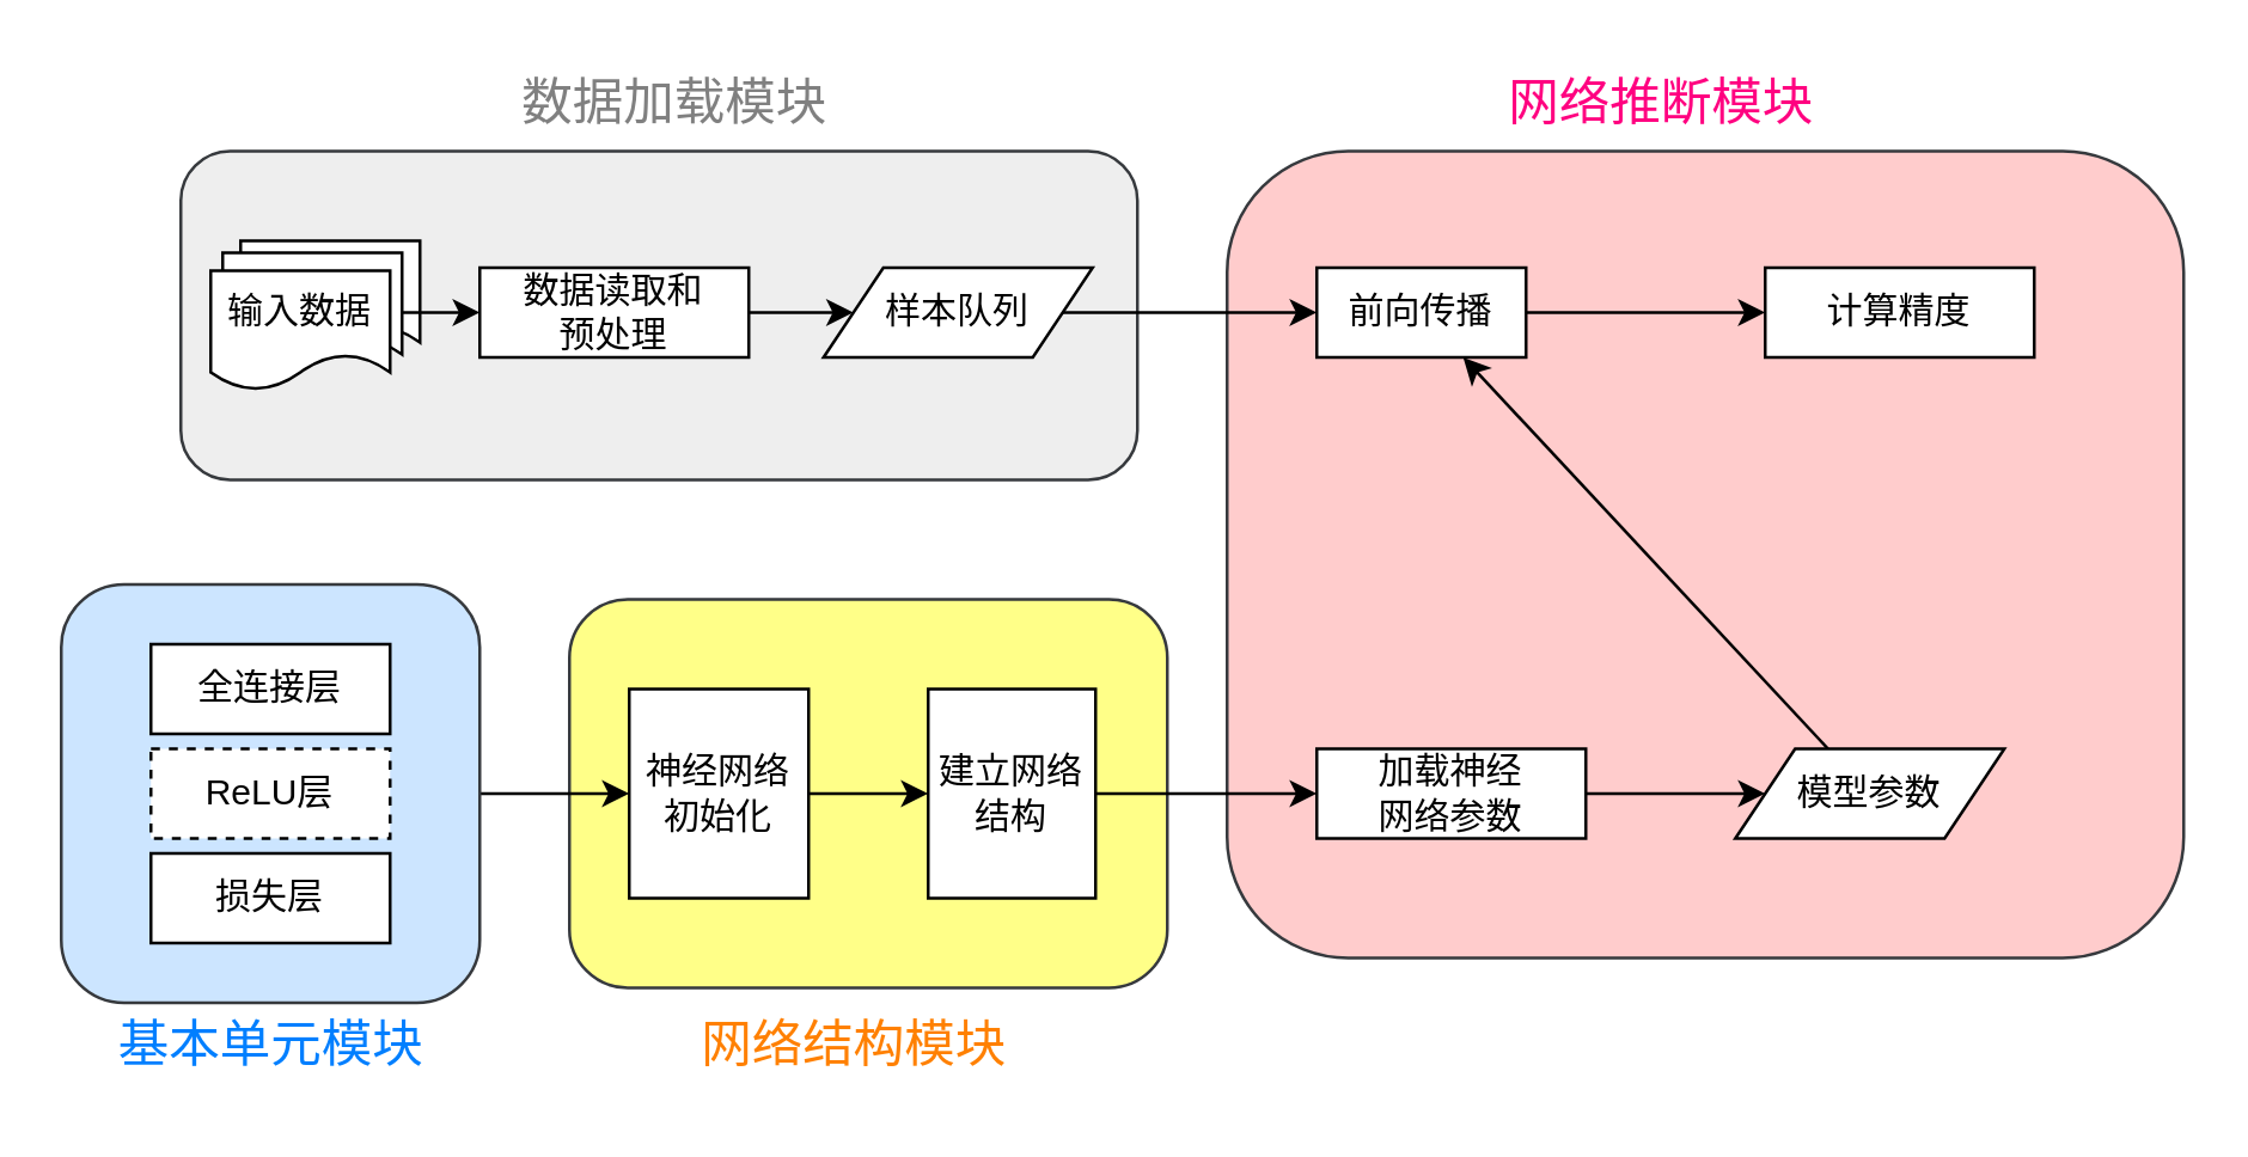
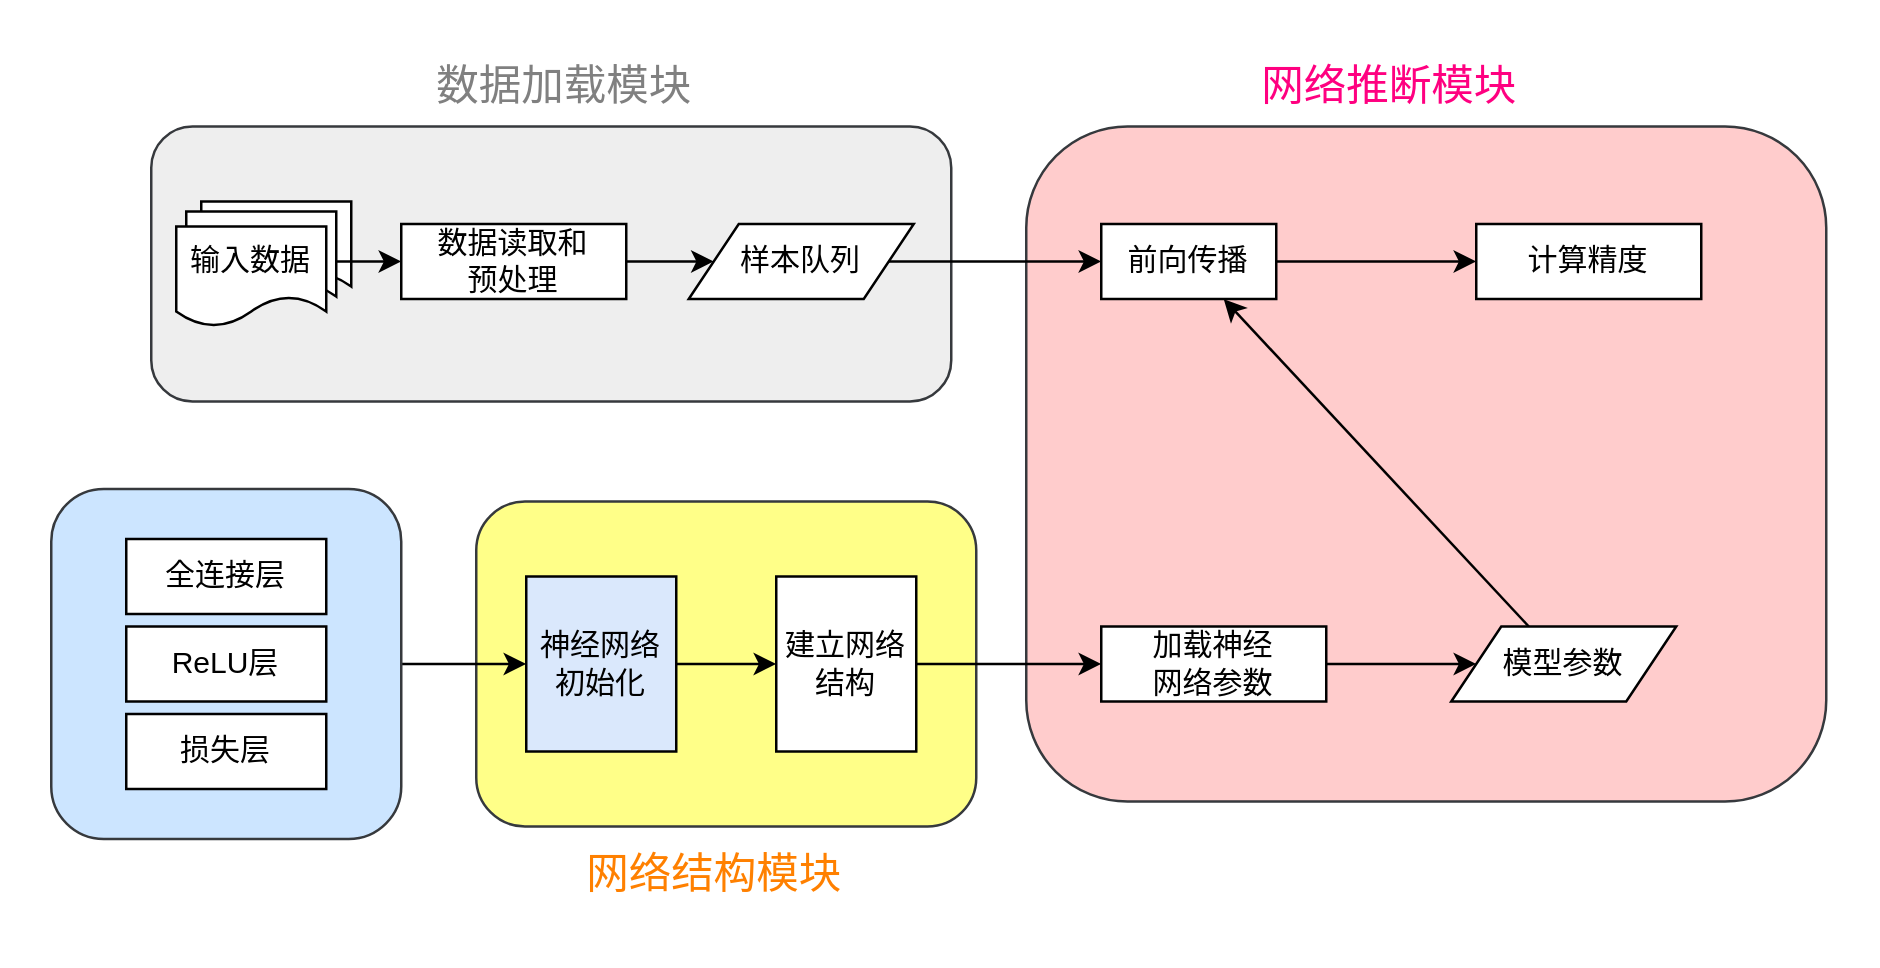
- <mxCell id="11" value="ReLU层" style="rounded=0;whiteSpace=wrap;html=1;dashed=1;" vertex="1" parent="1"><mxGeometry x="50" y="250" width="80" height="30" as="geometry" /></mxCell>
+ <mxCell id="11" value="ReLU层" style="rounded=0;whiteSpace=wrap;html=1;" vertex="1" parent="1"><mxGeometry x="50" y="250" width="80" height="30" as="geometry" /></mxCell>
- <mxCell id="14" value="神经网络初始化" style="rounded=0;whiteSpace=wrap;html=1;" vertex="1" parent="1"><mxGeometry x="210" y="230" width="60" height="70" as="geometry" /></mxCell>
+ <mxCell id="14" value="神经网络初始化" style="rounded=0;whiteSpace=wrap;html=1;fillColor=#dae8fc;" vertex="1" parent="1"><mxGeometry x="210" y="230" width="60" height="70" as="geometry" /></mxCell>
- <mxCell id="31" value="&lt;font color=&quot;#007fff&quot; style=&quot;font-size: 17px;&quot; face=&quot;Family Song 常规体&quot;&gt;基本单元模块&lt;/font&gt;" style="text;html=1;align=center;verticalAlign=middle;resizable=0;points=[];autosize=1;strokeColor=none;fillColor=none;" vertex="1" parent="1"><mxGeometry x="25" y="335" width="130" height="30" as="geometry" /></mxCell>
